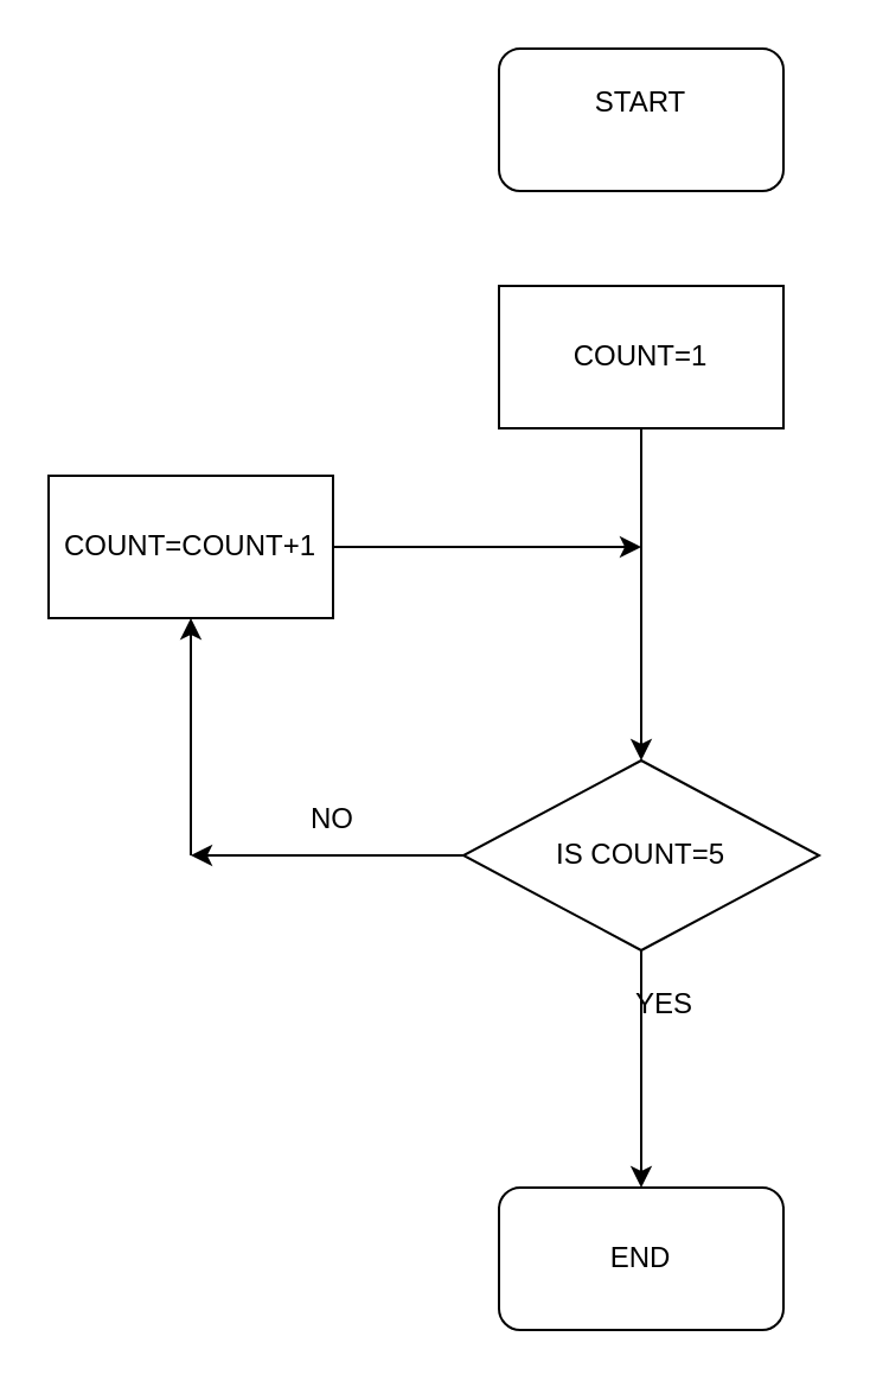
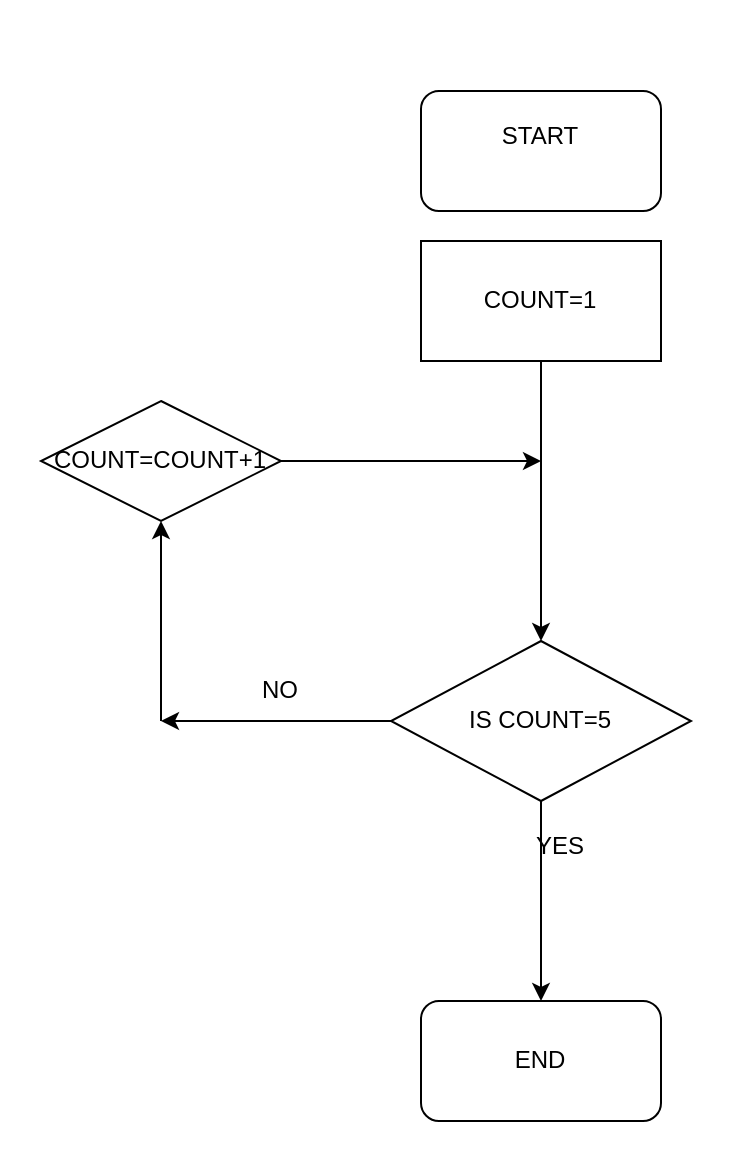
- <mxCell id="2" value="START&lt;div&gt;&lt;br&gt;&lt;/div&gt;" style="rounded=1;whiteSpace=wrap;html=1;" vertex="1" parent="1"><mxGeometry x="210" y="20" width="120" height="60" as="geometry" /></mxCell>
+ <mxCell id="2" value="START&lt;div&gt;&lt;br&gt;&lt;/div&gt;" style="rounded=1;whiteSpace=wrap;html=1;" vertex="1" parent="1"><mxGeometry x="210" y="45" width="120" height="60" as="geometry" /></mxCell>
- <mxCell id="12" value="COUNT=COUNT+1" style="rounded=0;whiteSpace=wrap;html=1;" vertex="1" parent="1"><mxGeometry x="20" y="200" width="120" height="60" as="geometry" /></mxCell>
+ <mxCell id="12" value="COUNT=COUNT+1" style="rhombus;whiteSpace=wrap;html=1;" vertex="1" parent="1"><mxGeometry x="20" y="200" width="120" height="60" as="geometry" /></mxCell>
